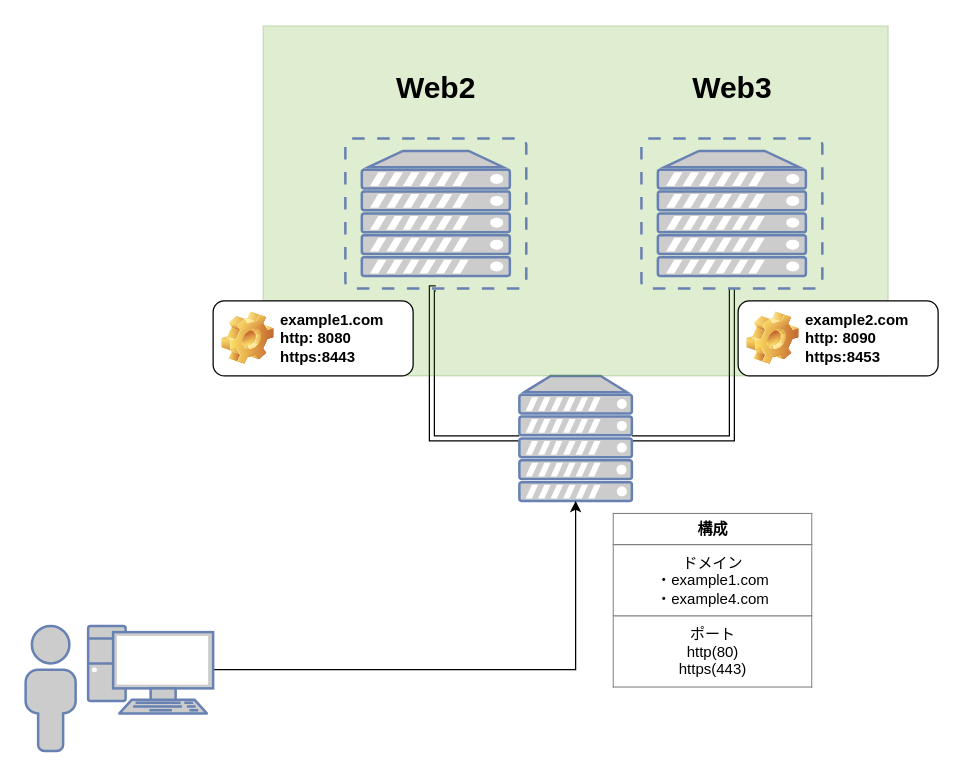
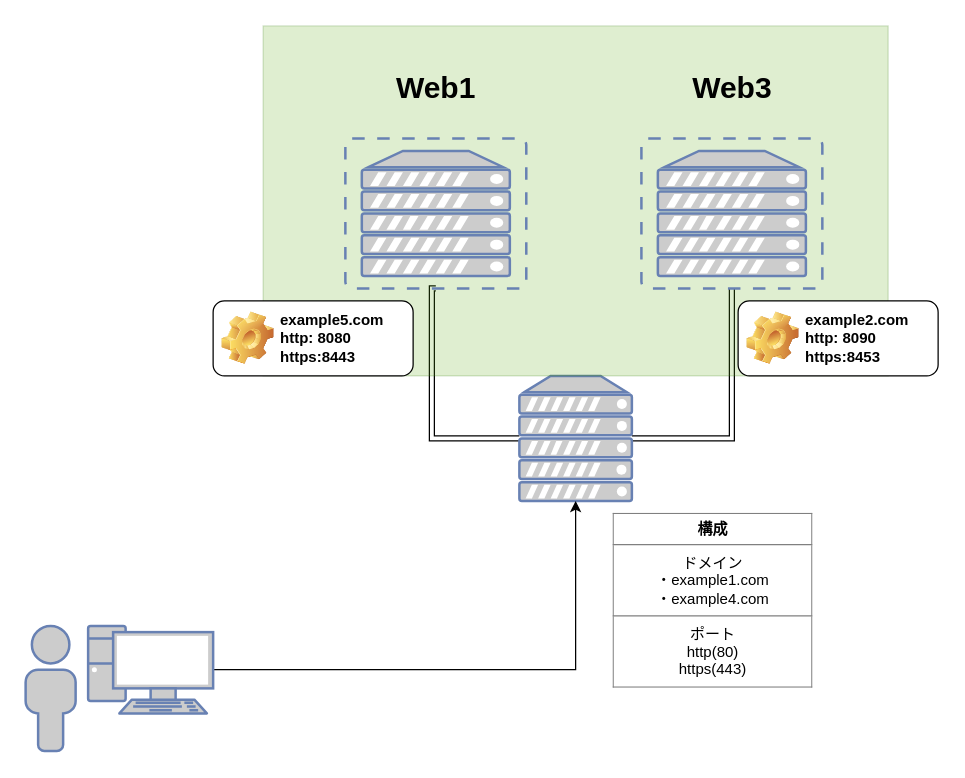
- <mxCell id="9" value="Web2" style="text;strokeColor=none;fillColor=none;html=1;fontSize=24;fontStyle=1;verticalAlign=middle;align=center;" vertex="1" parent="5"><mxGeometry x="72.368" y="30" width="131.579" height="40" as="geometry" /></mxCell>
+ <mxCell id="9" value="Web1" style="text;strokeColor=none;fillColor=none;html=1;fontSize=24;fontStyle=1;verticalAlign=middle;align=center;" vertex="1" parent="5"><mxGeometry x="72.368" y="30" width="131.579" height="40" as="geometry" /></mxCell>
- <mxCell id="16" value="example1.com&lt;br&gt;http: 8080&lt;br&gt;https:8443" style="label;whiteSpace=wrap;html=1;image=img/clipart/Gear_128x128.png" vertex="1" parent="1"><mxGeometry x="170" y="240" width="160" height="60" as="geometry" /></mxCell>
+ <mxCell id="16" value="example5.com&lt;br&gt;http: 8080&lt;br&gt;https:8443" style="label;whiteSpace=wrap;html=1;image=img/clipart/Gear_128x128.png" vertex="1" parent="1"><mxGeometry x="170" y="240" width="160" height="60" as="geometry" /></mxCell>
